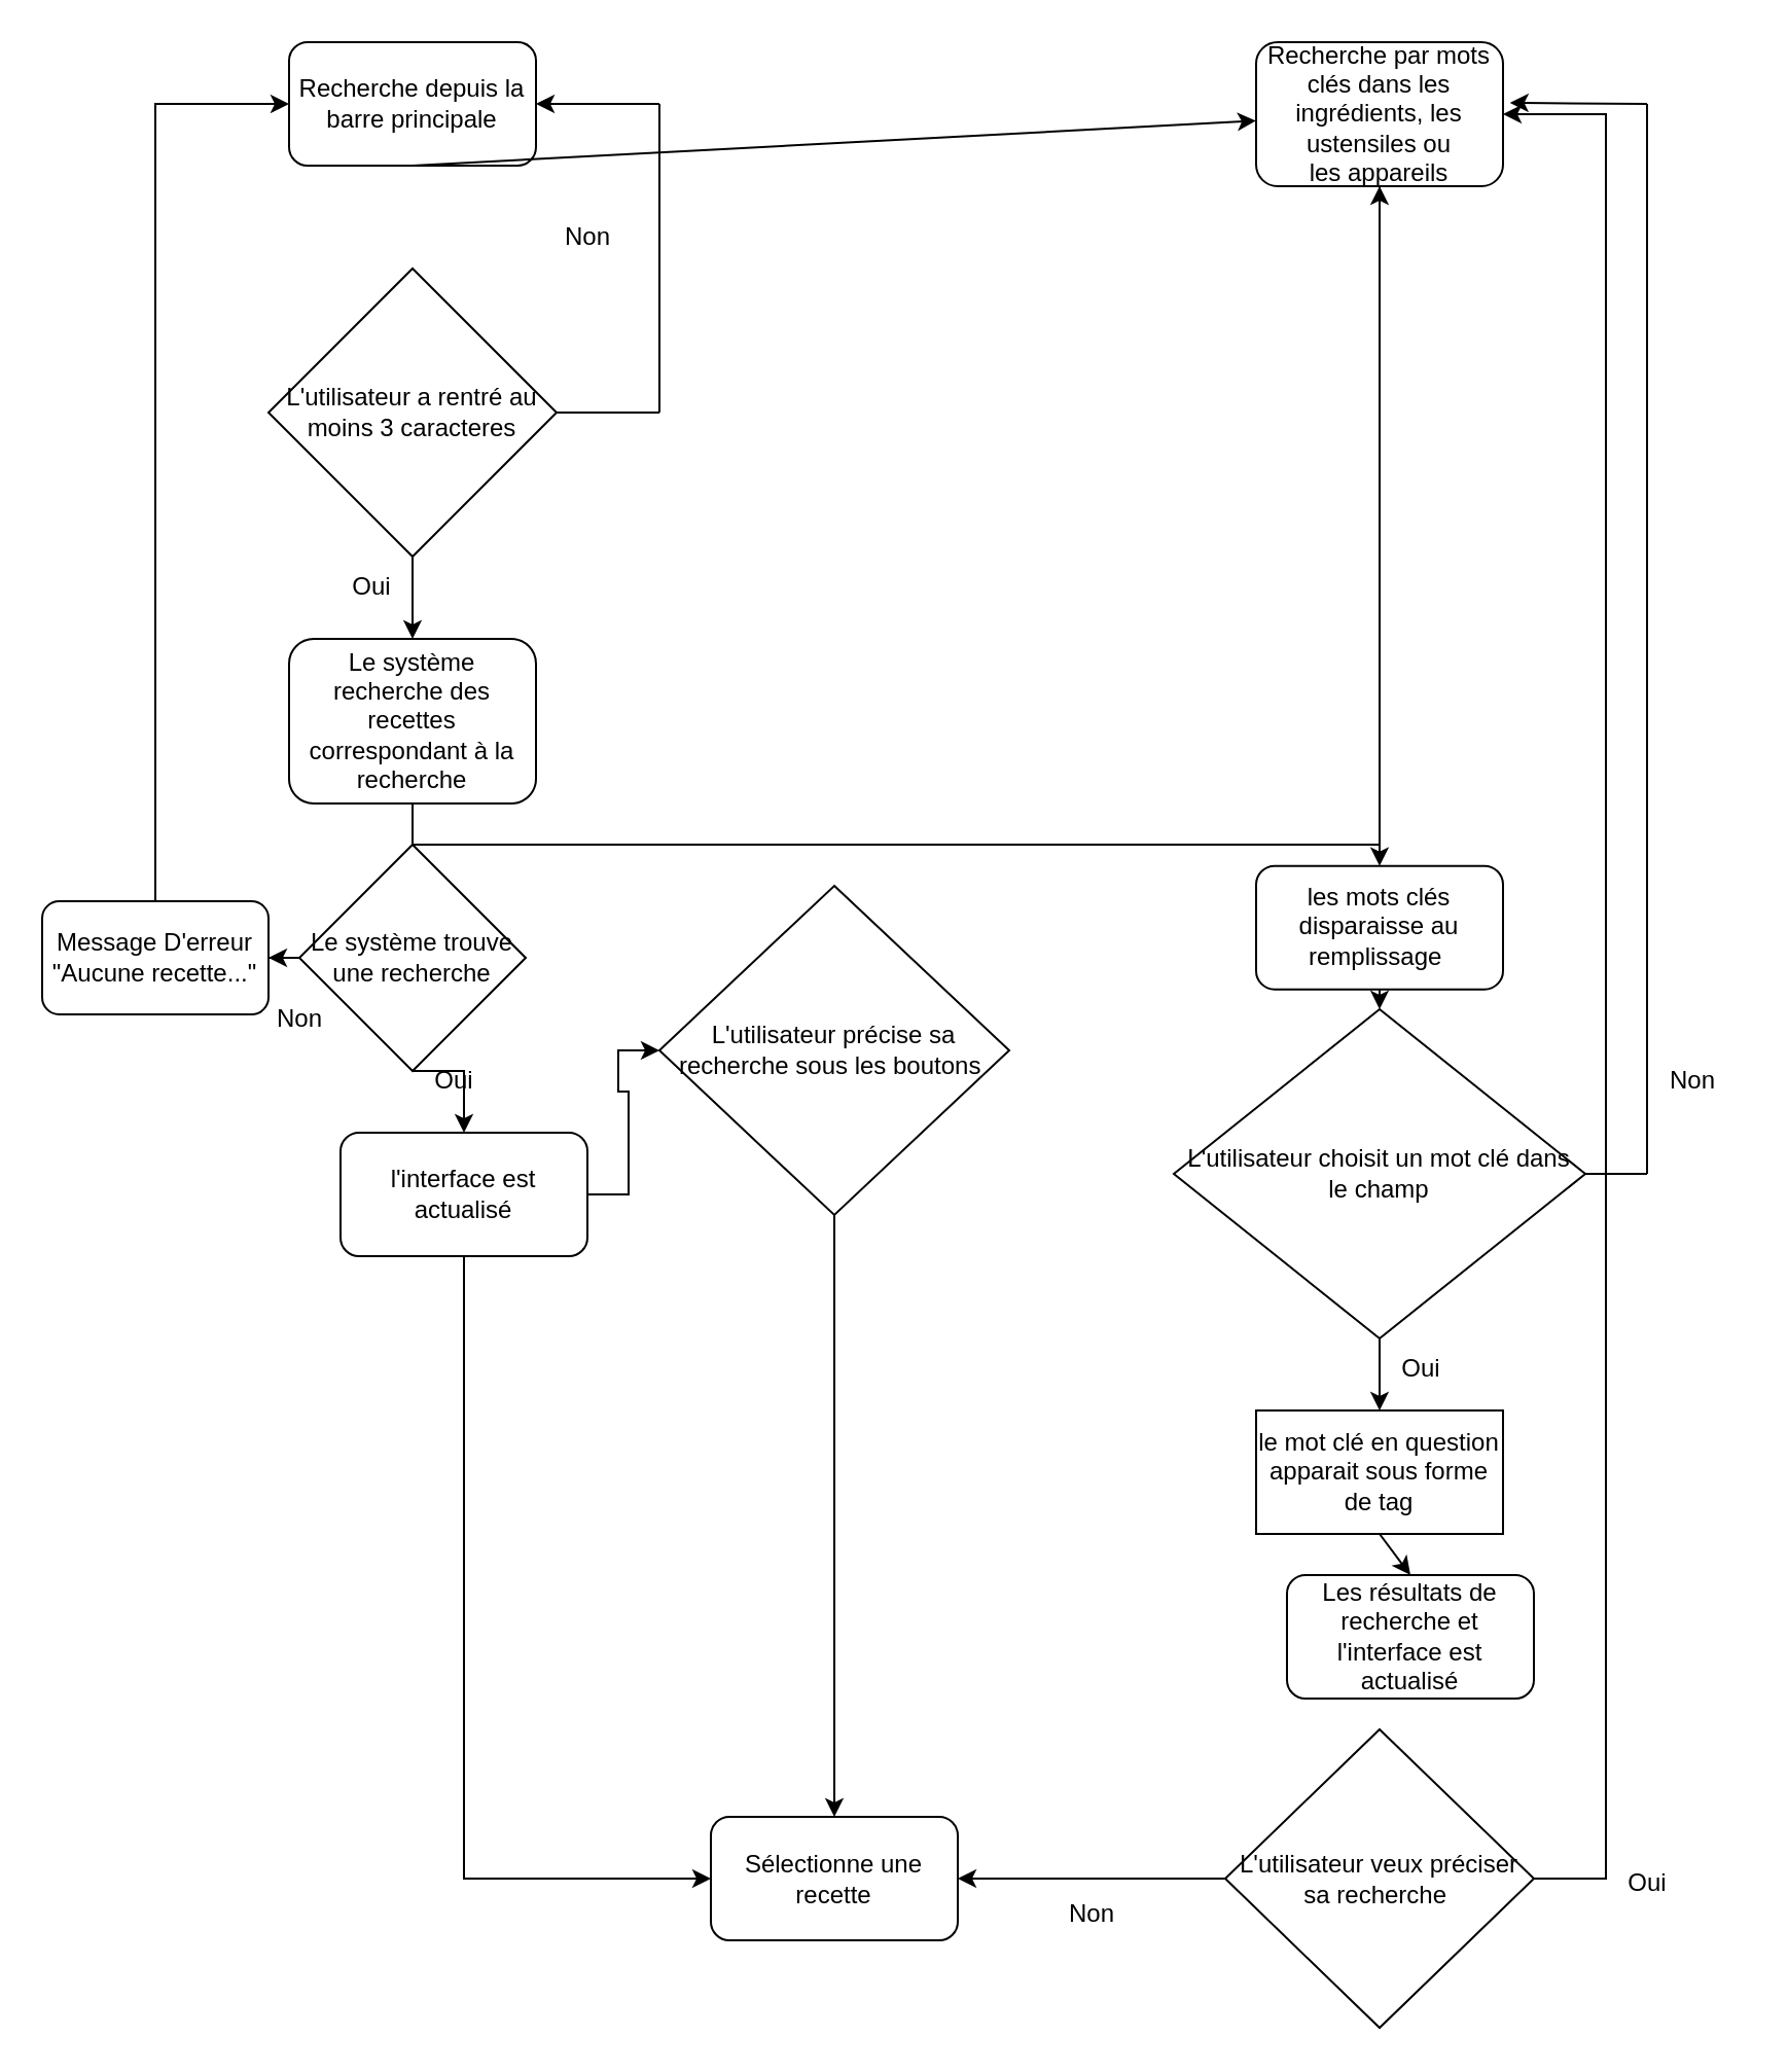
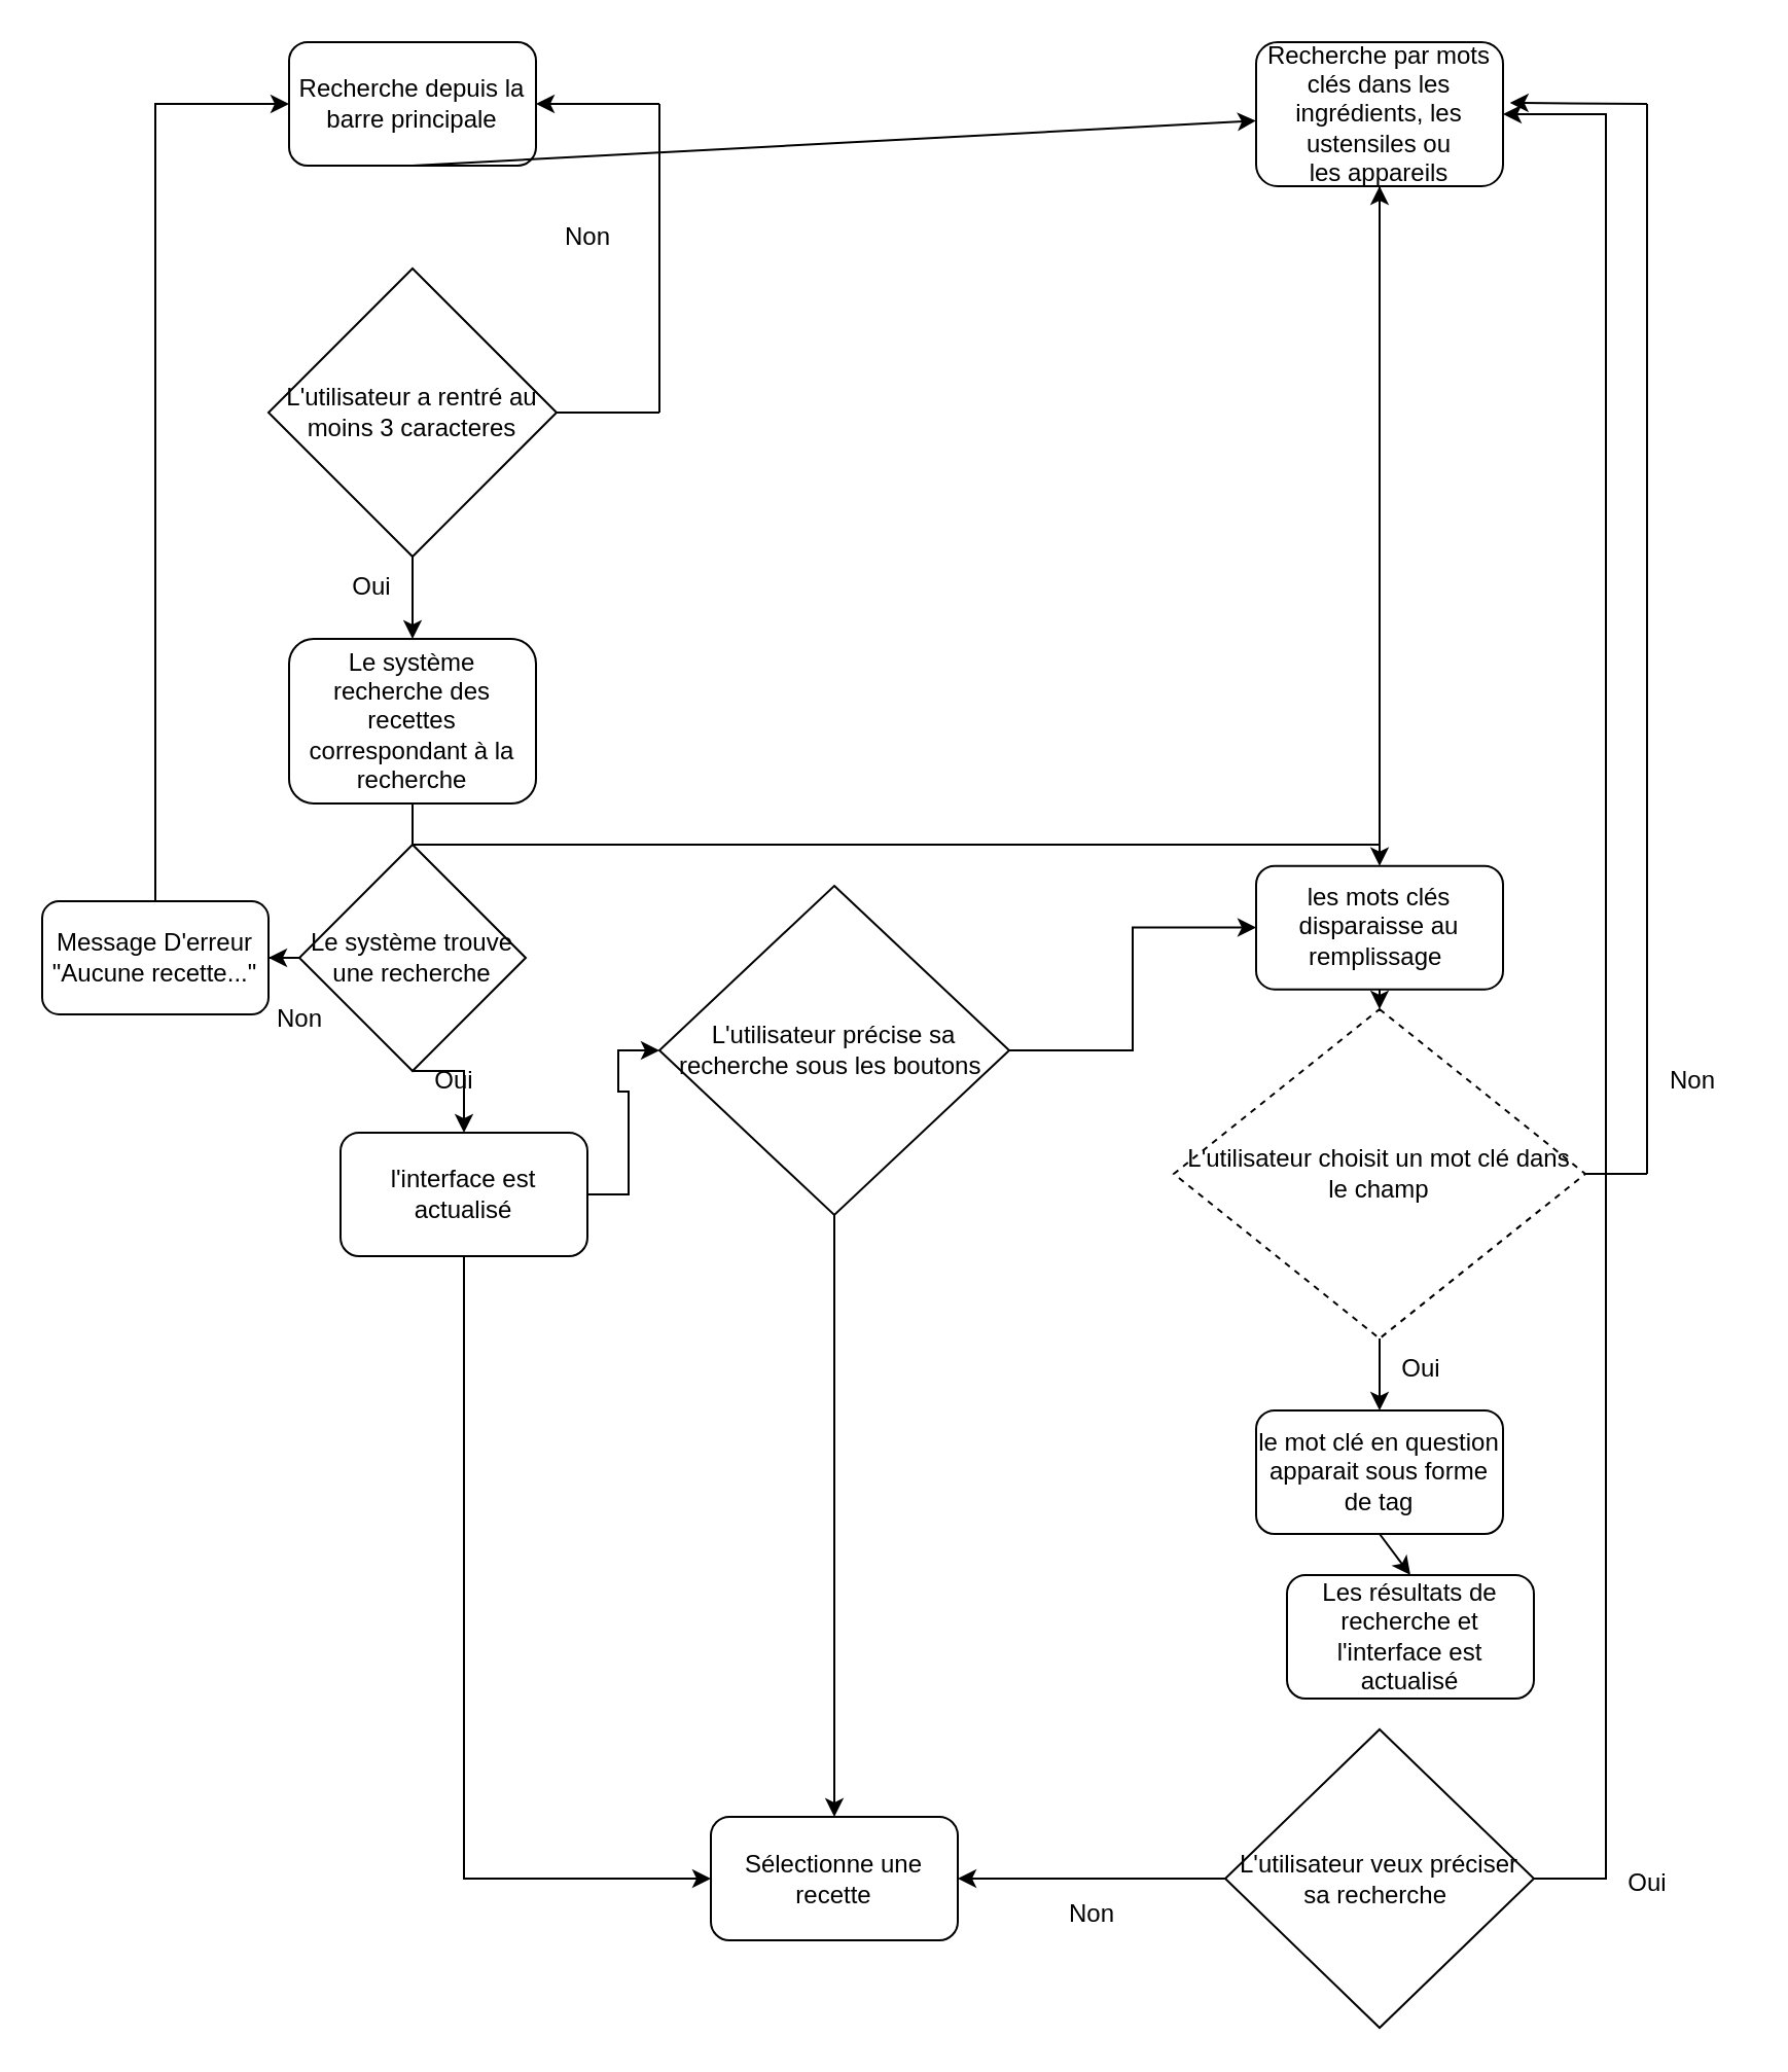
+ <mxCell id="19" style="edgeStyle=orthogonalEdgeStyle;rounded=0;orthogonalLoop=1;jettySize=auto;html=1;exitX=1;exitY=0.5;exitDx=0;exitDy=0;" edge="1" parent="1" source="20" target="23"><mxGeometry relative="1" as="geometry"><mxPoint x="580" y="450.333" as="targetPoint" /></mxGeometry></mxCell>
- <mxCell id="28" value="L'utilisateur choisit un mot clé dans le champ" style="rhombus;whiteSpace=wrap;html=1;" vertex="1" parent="1"><mxGeometry x="570" y="490" width="200" height="160" as="geometry" /></mxCell>
+ <mxCell id="28" value="L'utilisateur choisit un mot clé dans le champ" style="rhombus;whiteSpace=wrap;html=1;dashed=1;" vertex="1" parent="1"><mxGeometry x="570" y="490" width="200" height="160" as="geometry" /></mxCell>
- <mxCell id="24" value="le mot clé en question apparait sous forme de tag" style="whiteSpace=wrap;html=1;rounded=0;" vertex="1" parent="1"><mxGeometry x="610" y="685" width="120" height="60" as="geometry" /></mxCell>
+ <mxCell id="24" value="le mot clé en question apparait sous forme de tag" style="rounded=1;whiteSpace=wrap;html=1;" vertex="1" parent="1"><mxGeometry x="610" y="685" width="120" height="60" as="geometry" /></mxCell>
